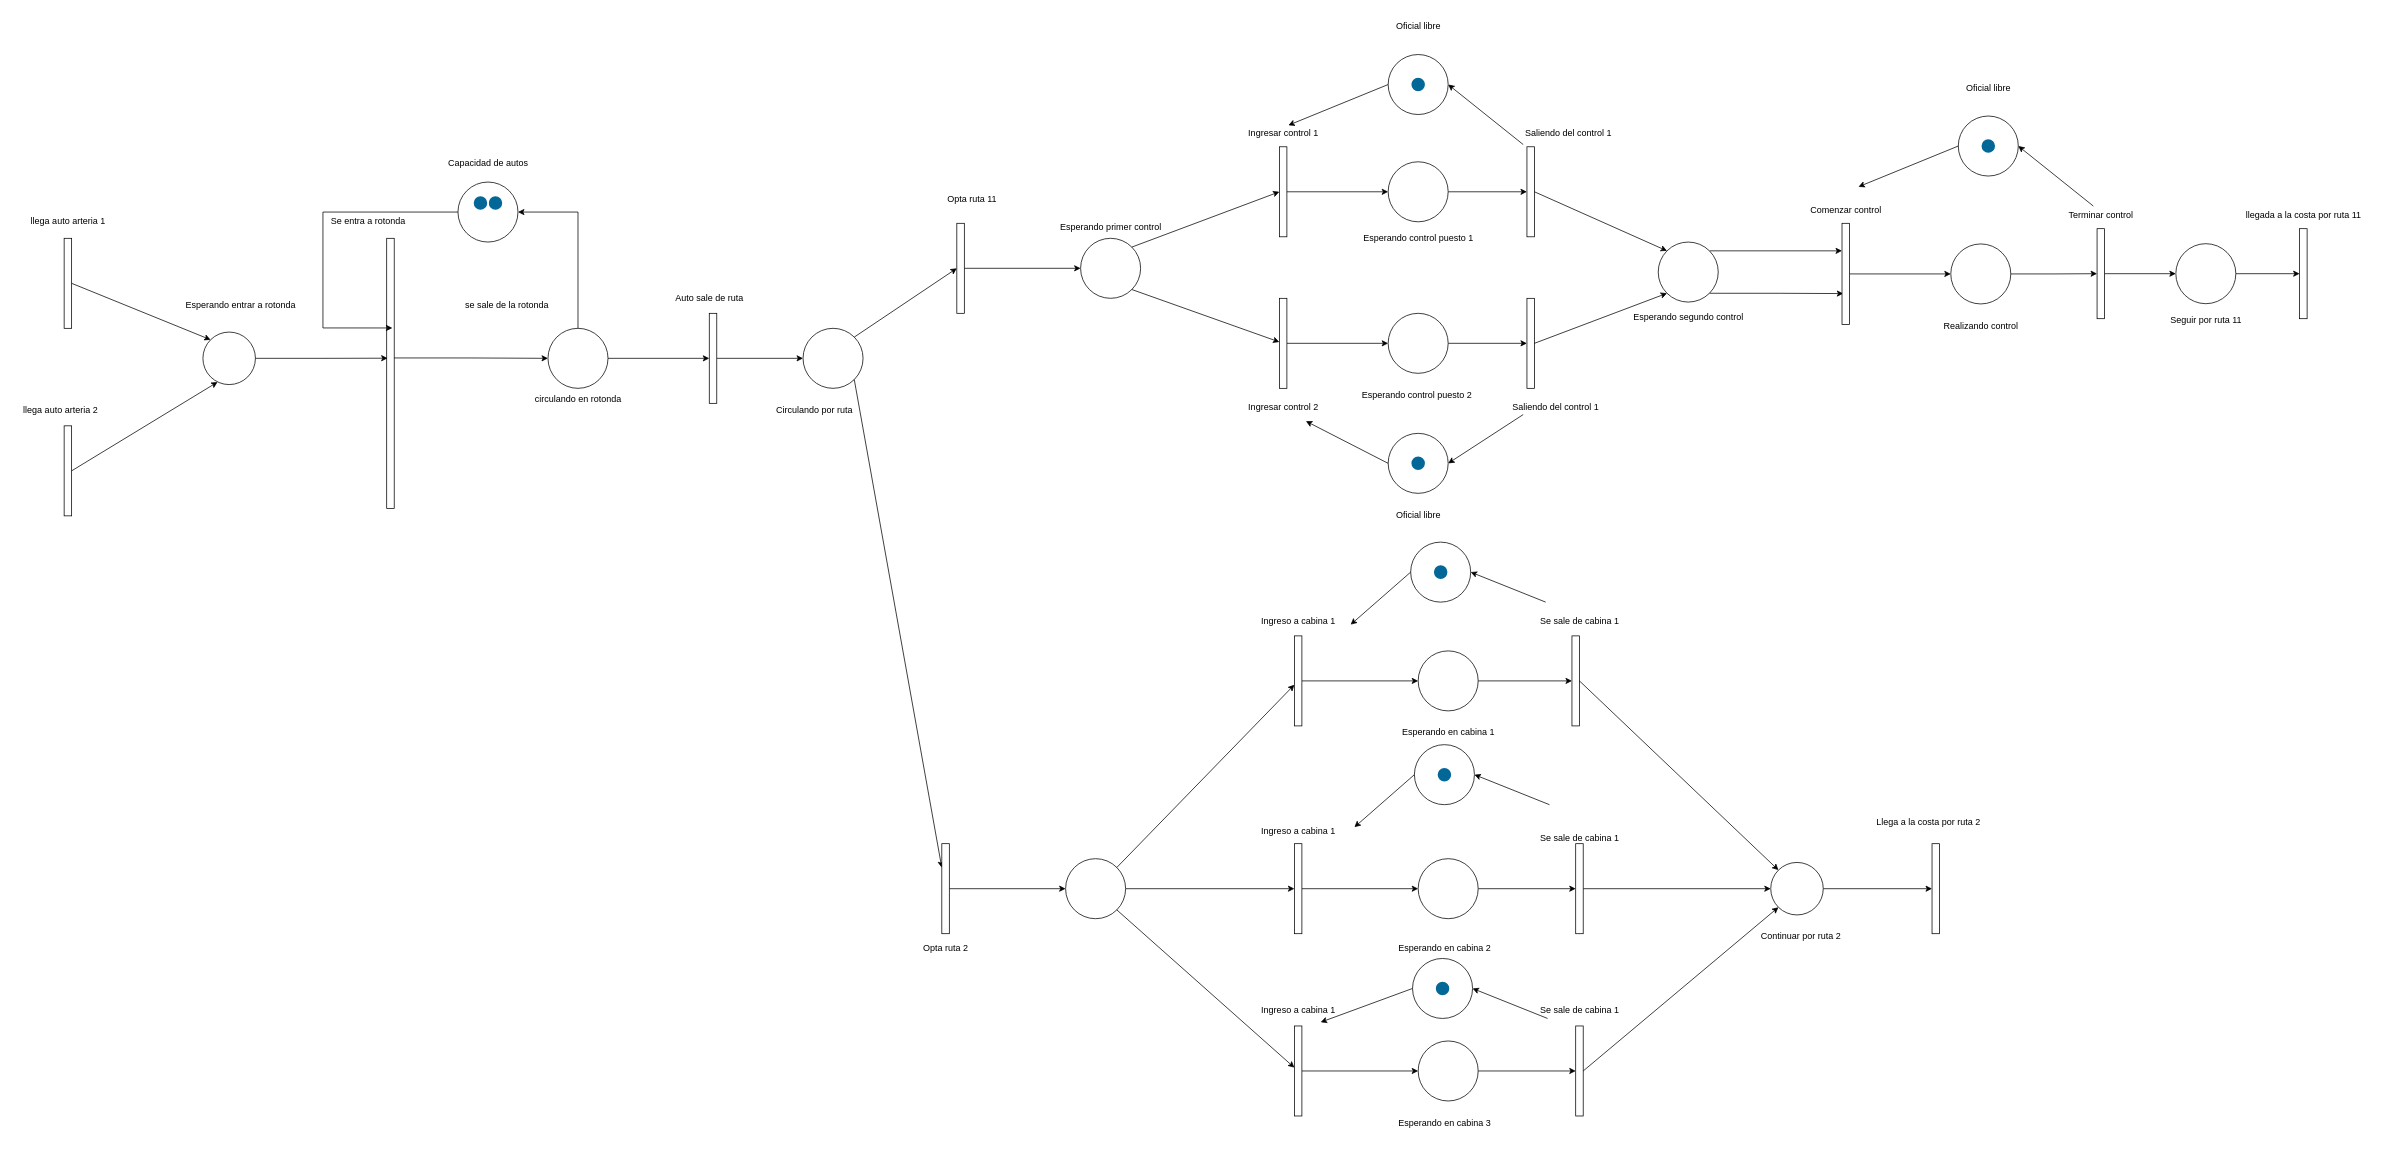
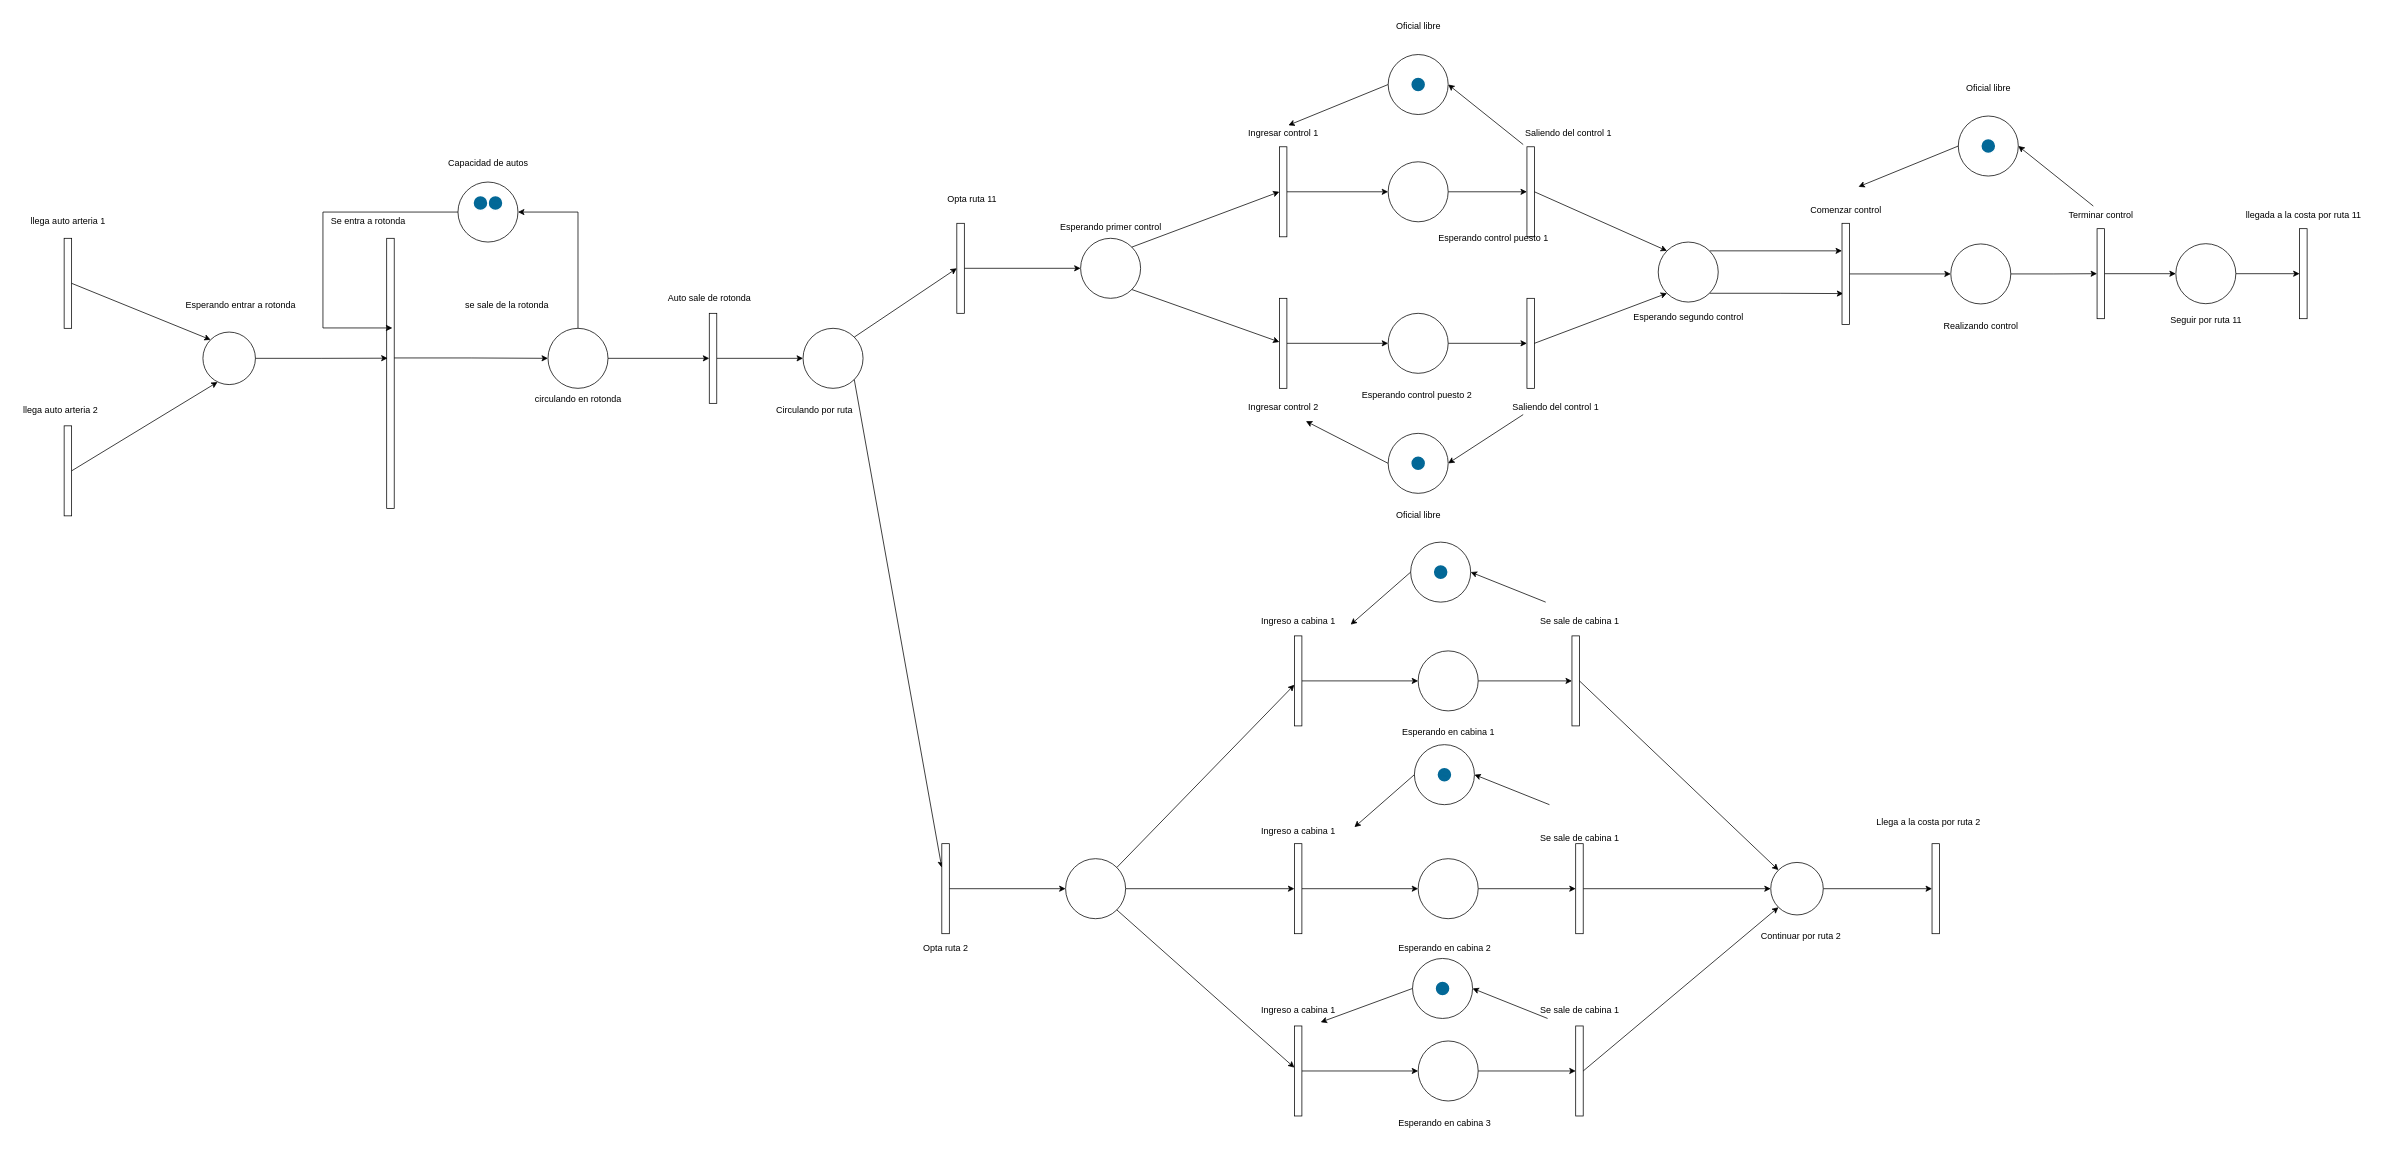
- <mxCell id="65" value="Esperando control puesto 1" style="text;html=1;align=center;verticalAlign=middle;resizable=0;points=[];autosize=1;strokeColor=none;fillColor=none;" vertex="1" parent="1"><mxGeometry x="1805" y="302" width="170" height="30" as="geometry" /></mxCell>
+ <mxCell id="65" value="Esperando control puesto 1" style="text;html=1;align=center;verticalAlign=middle;resizable=0;points=[];autosize=1;strokeColor=none;fillColor=none;" vertex="1" parent="1"><mxGeometry x="1905" y="302" width="170" height="30" as="geometry" /></mxCell>
- <mxCell id="23" value="Auto sale de ruta" style="text;html=1;align=center;verticalAlign=middle;resizable=0;points=[];autosize=1;strokeColor=none;fillColor=none;" vertex="1" parent="1"><mxGeometry x="880" y="382" width="130" height="30" as="geometry" /></mxCell>
+ <mxCell id="23" value="Auto sale de rotonda" style="text;html=1;align=center;verticalAlign=middle;resizable=0;points=[];autosize=1;strokeColor=none;fillColor=none;" vertex="1" parent="1"><mxGeometry x="880" y="382" width="130" height="30" as="geometry" /></mxCell>
